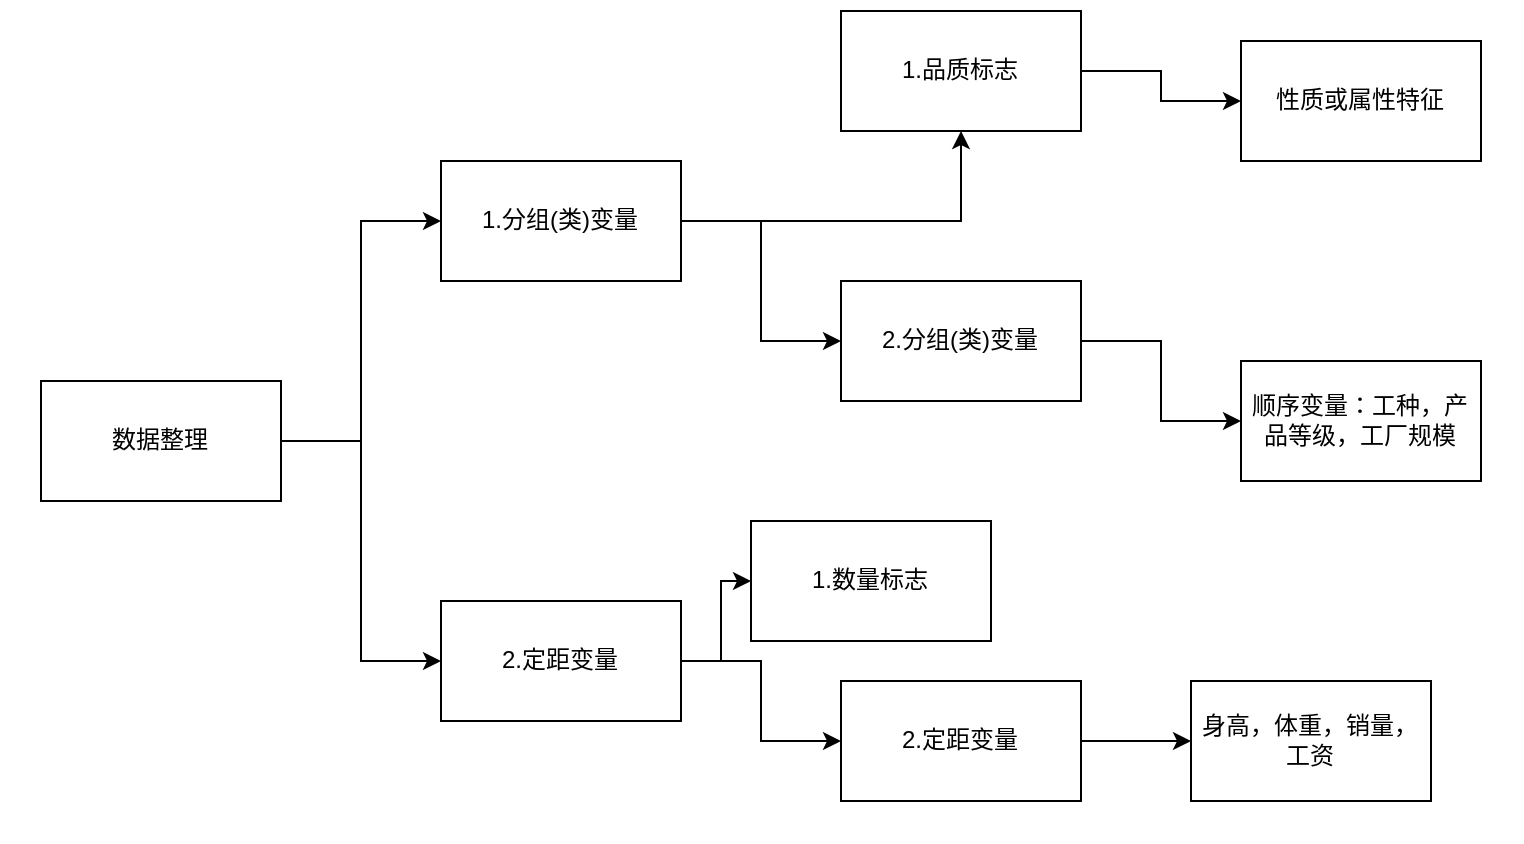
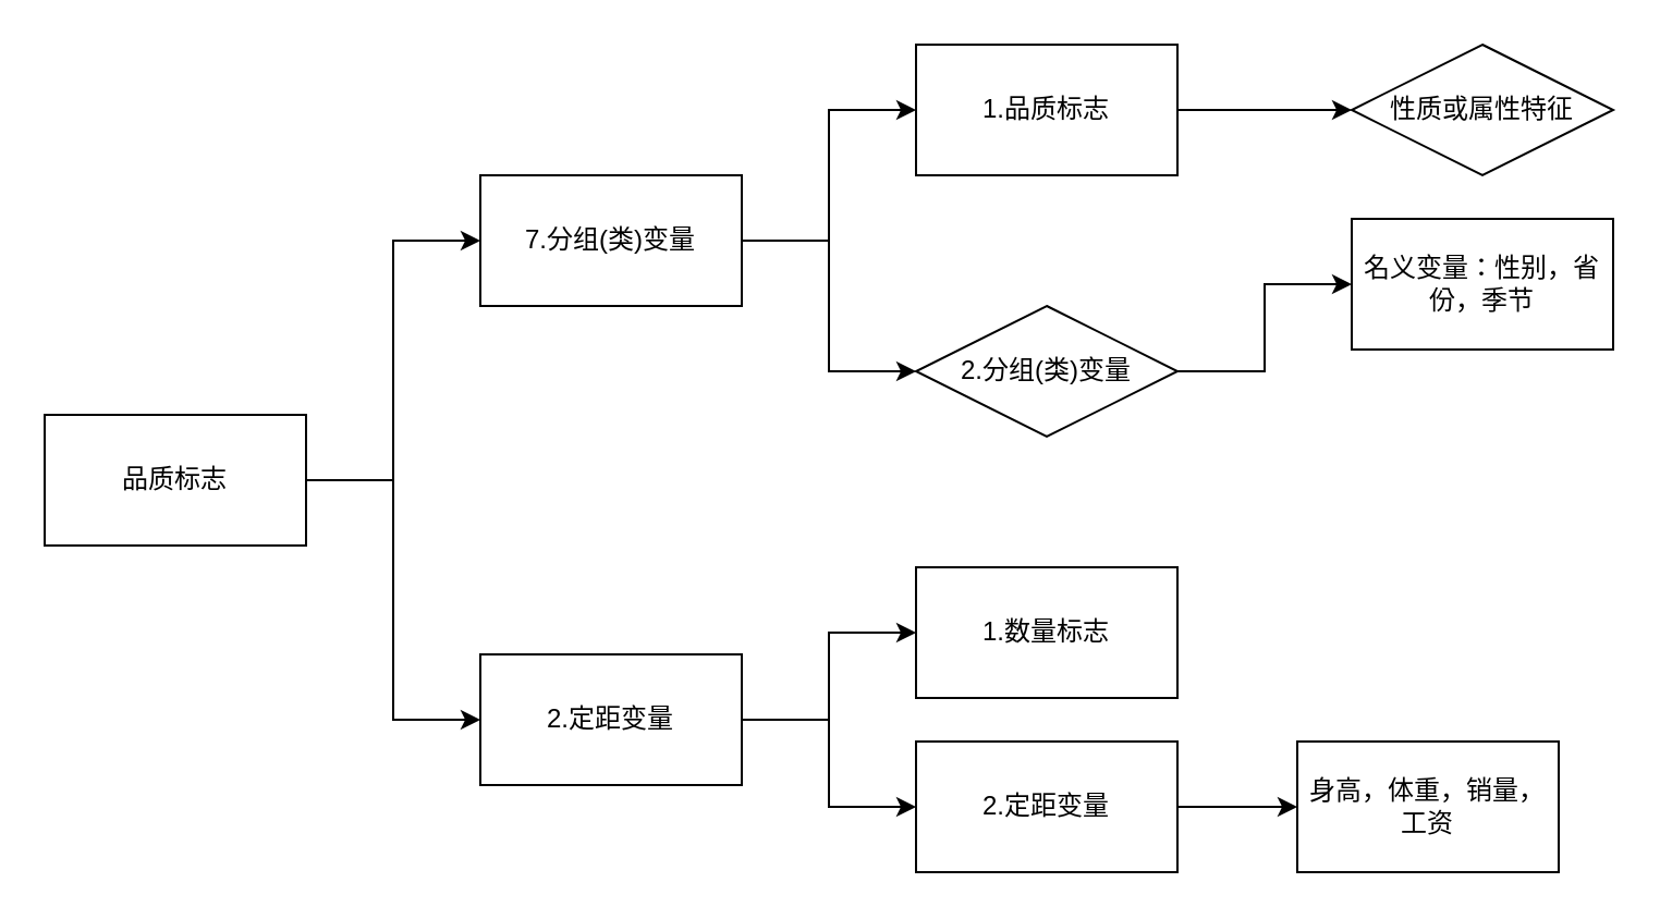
- <mxCell id="12" value="1.品质标志" style="rounded=0;whiteSpace=wrap;html=1;" vertex="1" parent="1"><mxGeometry x="420" y="5" width="120" height="60" as="geometry" /></mxCell>
+ <mxCell id="12" value="1.品质标志" style="rounded=0;whiteSpace=wrap;html=1;" vertex="1" parent="1"><mxGeometry x="420" y="20" width="120" height="60" as="geometry" /></mxCell>
- <mxCell id="19" value="性质或属性特征" style="rounded=0;whiteSpace=wrap;html=1;" vertex="1" parent="1"><mxGeometry x="620" y="20" width="120" height="60" as="geometry" /></mxCell>
+ <mxCell id="19" value="性质或属性特征" style="rhombus;whiteSpace=wrap;html=1;" vertex="1" parent="1"><mxGeometry x="620" y="20" width="120" height="60" as="geometry" /></mxCell>
- <mxCell id="7" value="1.分组(类)变量" style="rounded=0;whiteSpace=wrap;html=1;" vertex="1" parent="1"><mxGeometry x="220" y="80" width="120" height="60" as="geometry" /></mxCell>
+ <mxCell id="7" value="7.分组(类)变量" style="rounded=0;whiteSpace=wrap;html=1;" vertex="1" parent="1"><mxGeometry x="220" y="80" width="120" height="60" as="geometry" /></mxCell>
+ <mxCell id="20" value="名义变量：性别，省份，季节" style="rounded=0;whiteSpace=wrap;html=1;" vertex="1" parent="1"><mxGeometry x="620" y="100" width="120" height="60" as="geometry" /></mxCell>
+ <mxCell id="13" style="edgeStyle=orthogonalEdgeStyle;rounded=0;orthogonalLoop=1;jettySize=auto;html=1;entryX=0;entryY=0.5;entryDx=0;entryDy=0;" edge="1" parent="1" source="15" target="20"><mxGeometry relative="1" as="geometry" /></mxCell>
- <mxCell id="15" value="2.分组(类)变量" style="rounded=0;whiteSpace=wrap;html=1;" vertex="1" parent="1"><mxGeometry x="420" y="140" width="120" height="60" as="geometry" /></mxCell>
+ <mxCell id="15" value="2.分组(类)变量" style="rhombus;whiteSpace=wrap;html=1;" vertex="1" parent="1"><mxGeometry x="420" y="140" width="120" height="60" as="geometry" /></mxCell>
- <mxCell id="14" style="edgeStyle=orthogonalEdgeStyle;rounded=0;orthogonalLoop=1;jettySize=auto;html=1;entryX=0;entryY=0.5;entryDx=0;entryDy=0;" edge="1" parent="1" source="15" target="21"><mxGeometry relative="1" as="geometry" /></mxCell>
- <mxCell id="21" value="顺序变量：工种，产品等级，工厂规模" style="rounded=0;whiteSpace=wrap;html=1;" vertex="1" parent="1"><mxGeometry x="620" y="180" width="120" height="60" as="geometry" /></mxCell>
- <mxCell id="4" value="数据整理" style="rounded=0;whiteSpace=wrap;html=1;" vertex="1" parent="1"><mxGeometry x="20" y="190" width="120" height="60" as="geometry" /></mxCell>
+ <mxCell id="4" value="品质标志" style="rounded=0;whiteSpace=wrap;html=1;" vertex="1" parent="1"><mxGeometry x="20" y="190" width="120" height="60" as="geometry" /></mxCell>
- <mxCell id="16" value="1.数量标志" style="rounded=0;whiteSpace=wrap;html=1;" vertex="1" parent="1"><mxGeometry x="375" y="260" width="120" height="60" as="geometry" /></mxCell>
+ <mxCell id="16" value="1.数量标志" style="rounded=0;whiteSpace=wrap;html=1;" vertex="1" parent="1"><mxGeometry x="420" y="260" width="120" height="60" as="geometry" /></mxCell>
